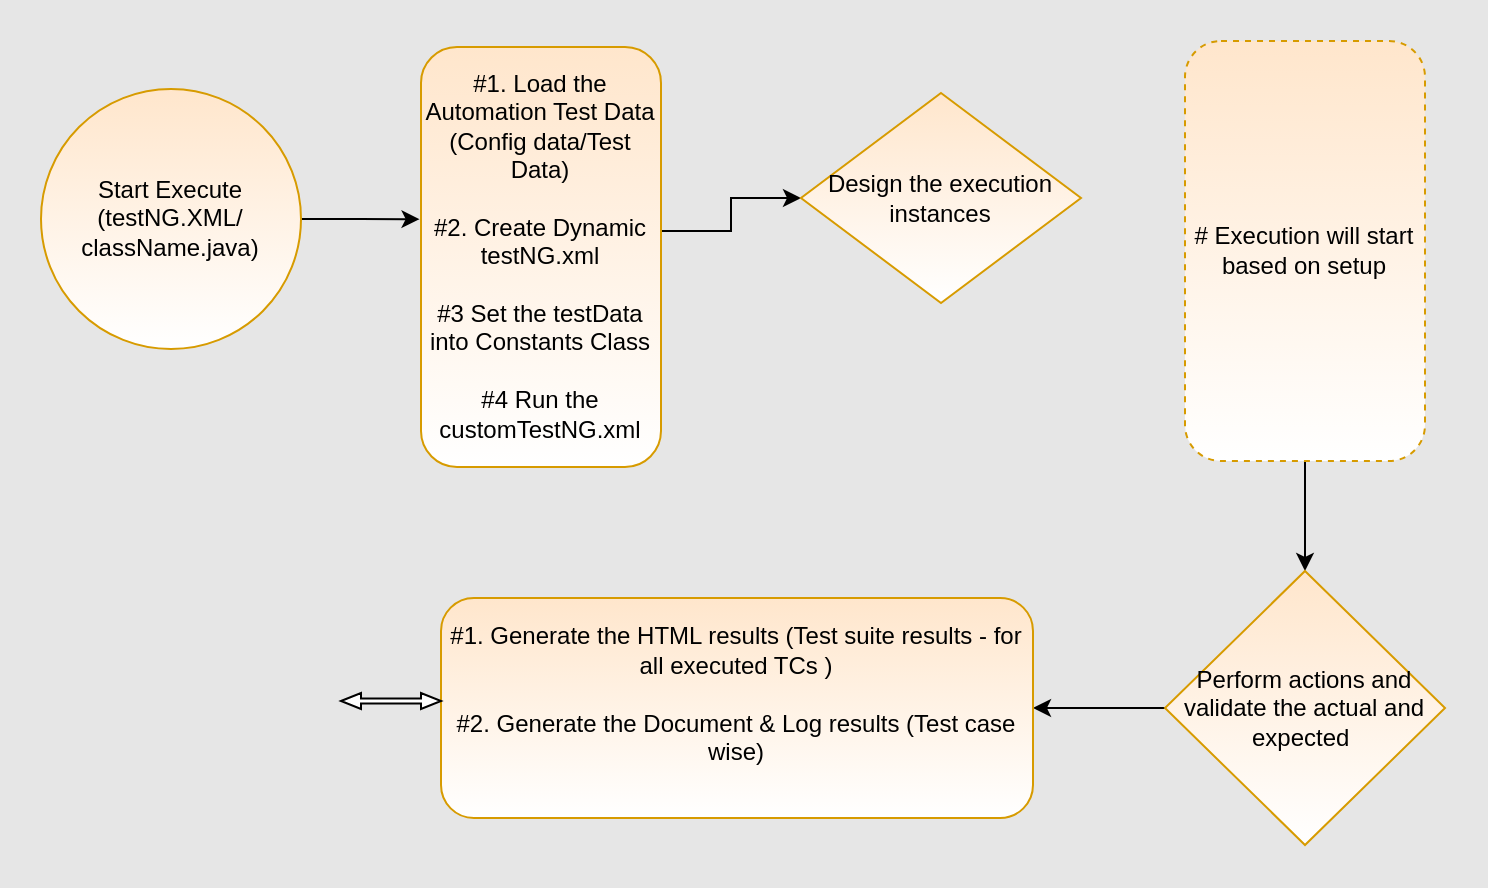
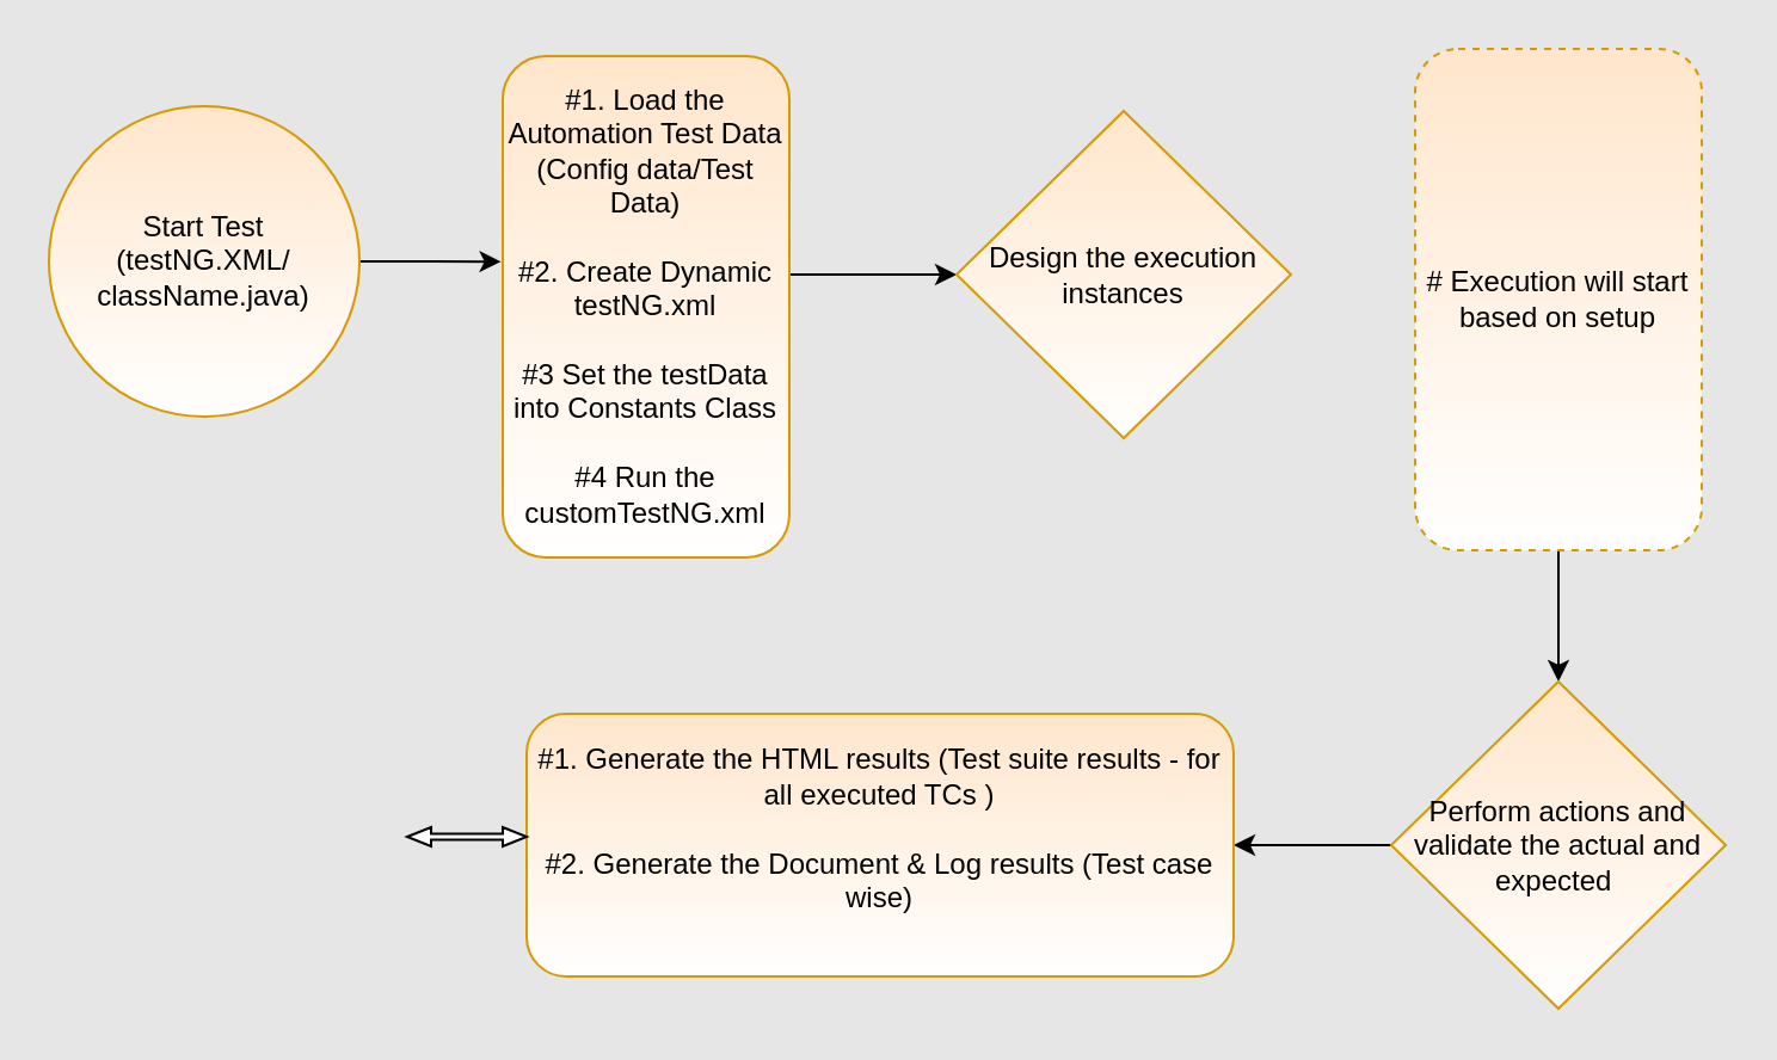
- <mxCell id="6" value="Design the execution instances" style="rhombus;whiteSpace=wrap;html=1;fillColor=#ffe6cc;strokeColor=#d79b00;gradientColor=#ffffff;" vertex="1" parent="1"><mxGeometry x="400" y="46" width="140" height="105" as="geometry" /></mxCell>
+ <mxCell id="6" value="Design the execution instances" style="rhombus;whiteSpace=wrap;html=1;fillColor=#ffe6cc;strokeColor=#d79b00;gradientColor=#ffffff;" vertex="1" parent="1"><mxGeometry x="400" y="46" width="140" height="137" as="geometry" /></mxCell>
- <mxCell id="3" value="&lt;span&gt;Start Execute&lt;/span&gt;&lt;br&gt;&lt;span&gt;(testNG.XML/&lt;/span&gt;&lt;br&gt;&lt;span&gt;className.java)&lt;/span&gt;" style="ellipse;whiteSpace=wrap;html=1;aspect=fixed;fillColor=#ffe6cc;strokeColor=#d79b00;gradientColor=#ffffff;" vertex="1" parent="1"><mxGeometry x="20" y="44" width="130" height="130" as="geometry" /></mxCell>
+ <mxCell id="3" value="&lt;span&gt;Start Test&lt;/span&gt;&lt;br&gt;&lt;span&gt;(testNG.XML/&lt;/span&gt;&lt;br&gt;&lt;span&gt;className.java)&lt;/span&gt;" style="ellipse;whiteSpace=wrap;html=1;aspect=fixed;fillColor=#ffe6cc;strokeColor=#d79b00;gradientColor=#ffffff;" vertex="1" parent="1"><mxGeometry x="20" y="44" width="130" height="130" as="geometry" /></mxCell>
